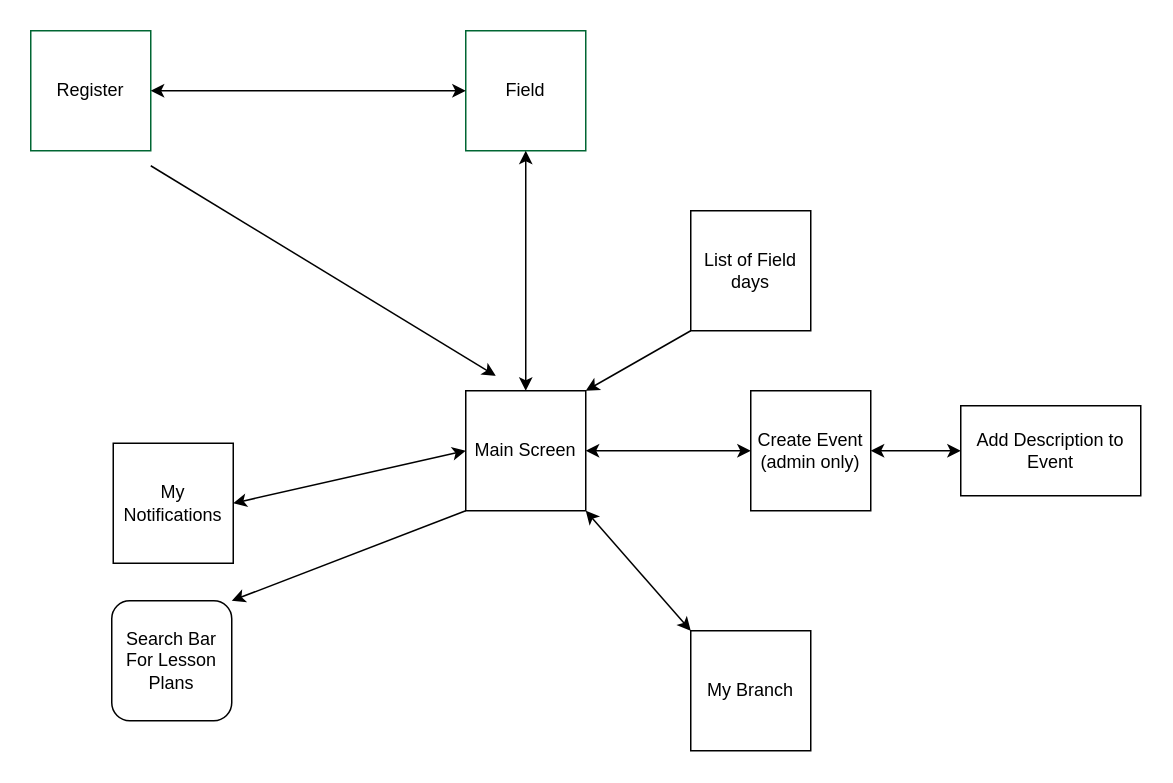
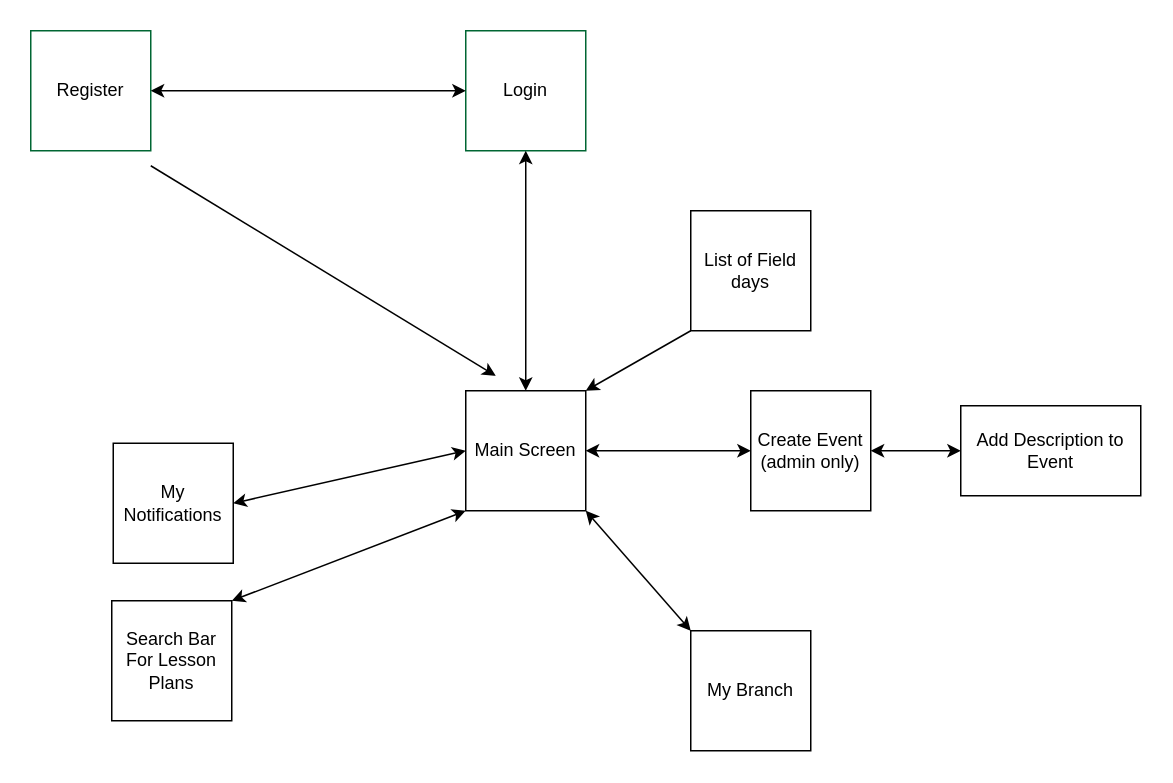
- <mxCell id="2" value="Field" style="whiteSpace=wrap;html=1;aspect=fixed;strokeColor=#006633;" parent="1" vertex="1"><mxGeometry x="310" y="20" width="80" height="80" as="geometry" /></mxCell>
+ <mxCell id="2" value="Login" style="whiteSpace=wrap;html=1;aspect=fixed;strokeColor=#006633;" parent="1" vertex="1"><mxGeometry x="310" y="20" width="80" height="80" as="geometry" /></mxCell>
- <mxCell id="12" value="" style="endArrow=none;startArrow=classic;html=1;rounded=0;entryX=0;entryY=1;entryDx=0;entryDy=0;exitX=1;exitY=0;exitDx=0;exitDy=0;" parent="1" source="7" target="5" edge="1"><mxGeometry width="50" height="50" relative="1" as="geometry"><mxPoint x="330" y="350" as="sourcePoint" /><mxPoint x="380" y="300" as="targetPoint" /></mxGeometry></mxCell>
+ <mxCell id="12" value="" style="endArrow=classic;startArrow=classic;html=1;rounded=0;entryX=0;entryY=1;entryDx=0;entryDy=0;exitX=1;exitY=0;exitDx=0;exitDy=0;" parent="1" source="7" target="5" edge="1"><mxGeometry width="50" height="50" relative="1" as="geometry"><mxPoint x="330" y="350" as="sourcePoint" /><mxPoint x="380" y="300" as="targetPoint" /></mxGeometry></mxCell>
- <mxCell id="7" value="Search Bar&lt;br&gt;For Lesson Plans" style="whiteSpace=wrap;html=1;aspect=fixed;rounded=1;" parent="1" vertex="1"><mxGeometry x="74" y="400" width="80" height="80" as="geometry" /></mxCell>
+ <mxCell id="7" value="Search Bar&lt;br&gt;For Lesson Plans" style="whiteSpace=wrap;html=1;aspect=fixed;" parent="1" vertex="1"><mxGeometry x="74" y="400" width="80" height="80" as="geometry" /></mxCell>
